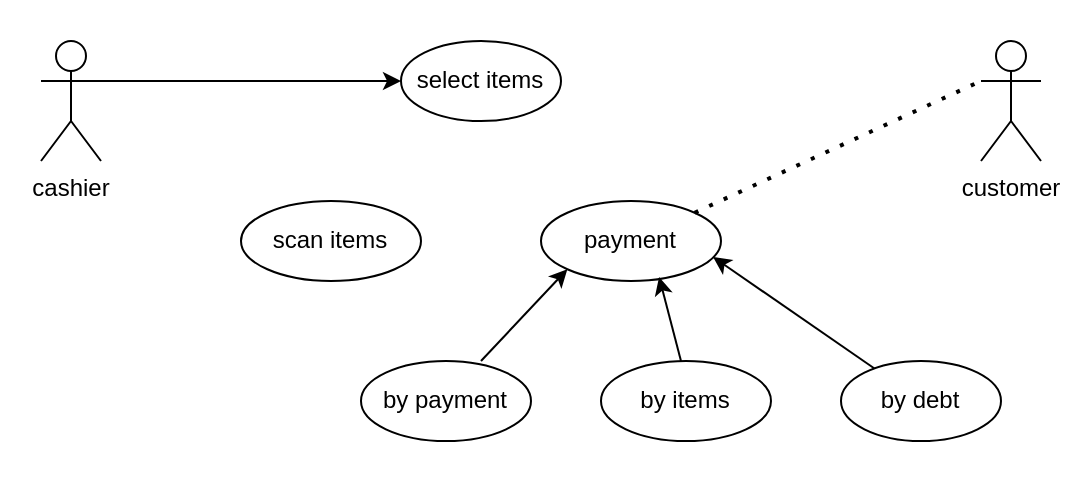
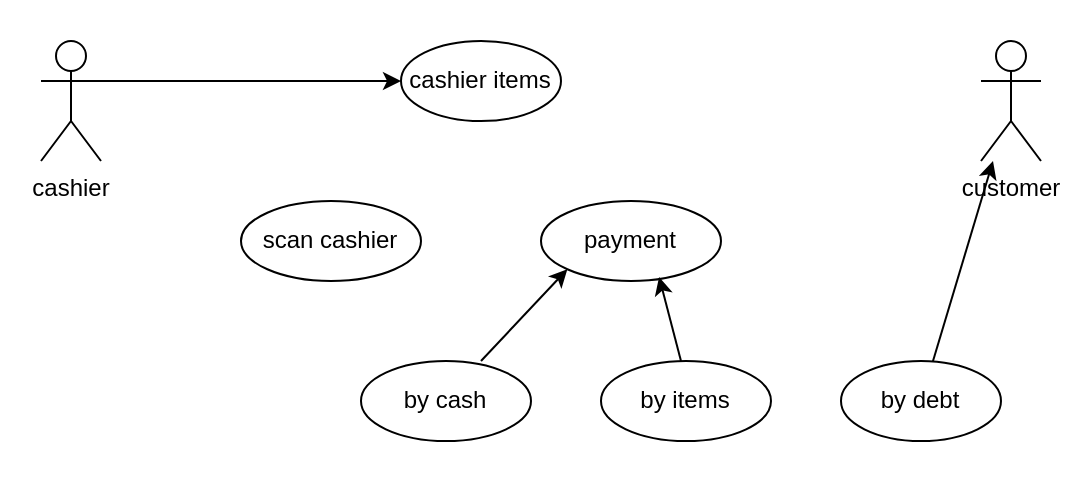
- <mxCell id="4" value="select items" style="ellipse;whiteSpace=wrap;html=1;" vertex="1" parent="1"><mxGeometry x="200" y="20" width="80" height="40" as="geometry" /></mxCell>
+ <mxCell id="4" value="cashier items" style="ellipse;whiteSpace=wrap;html=1;" vertex="1" parent="1"><mxGeometry x="200" y="20" width="80" height="40" as="geometry" /></mxCell>
- <mxCell id="14" value="" style="endArrow=none;dashed=1;html=1;dashPattern=1 3;strokeWidth=2;rounded=0;exitX=1;exitY=0;exitDx=0;exitDy=0;entryX=0;entryY=0.333;entryDx=0;entryDy=0;entryPerimeter=0;" edge="1" parent="1" source="7" target="3"><mxGeometry width="50" height="50" relative="1" as="geometry"><mxPoint x="240" y="90" as="sourcePoint" /><mxPoint x="290" y="40" as="targetPoint" /></mxGeometry></mxCell>
- <mxCell id="6" value="scan items" style="ellipse;whiteSpace=wrap;html=1;" vertex="1" parent="1"><mxGeometry x="120" y="100" width="90" height="40" as="geometry" /></mxCell>
+ <mxCell id="6" value="scan cashier" style="ellipse;whiteSpace=wrap;html=1;" vertex="1" parent="1"><mxGeometry x="120" y="100" width="90" height="40" as="geometry" /></mxCell>
- <mxCell id="13" value="" style="endArrow=classic;html=1;rounded=0;entryX=0.956;entryY=0.7;entryDx=0;entryDy=0;entryPerimeter=0;" edge="1" parent="1" source="8" target="7"><mxGeometry width="50" height="50" relative="1" as="geometry"><mxPoint x="240" y="90" as="sourcePoint" /><mxPoint x="290" y="40" as="targetPoint" /></mxGeometry></mxCell>
+ <mxCell id="13" value="" style="endArrow=classic;html=1;rounded=0;" edge="1" parent="1" source="8" target="3"><mxGeometry width="50" height="50" relative="1" as="geometry"><mxPoint x="240" y="90" as="sourcePoint" /><mxPoint x="290" y="40" as="targetPoint" /></mxGeometry></mxCell>
- <mxCell id="10" value="by payment" style="ellipse;whiteSpace=wrap;html=1;" vertex="1" parent="1"><mxGeometry x="180" y="180" width="85" height="40" as="geometry" /></mxCell>
+ <mxCell id="10" value="by cash" style="ellipse;whiteSpace=wrap;html=1;" vertex="1" parent="1"><mxGeometry x="180" y="180" width="85" height="40" as="geometry" /></mxCell>
